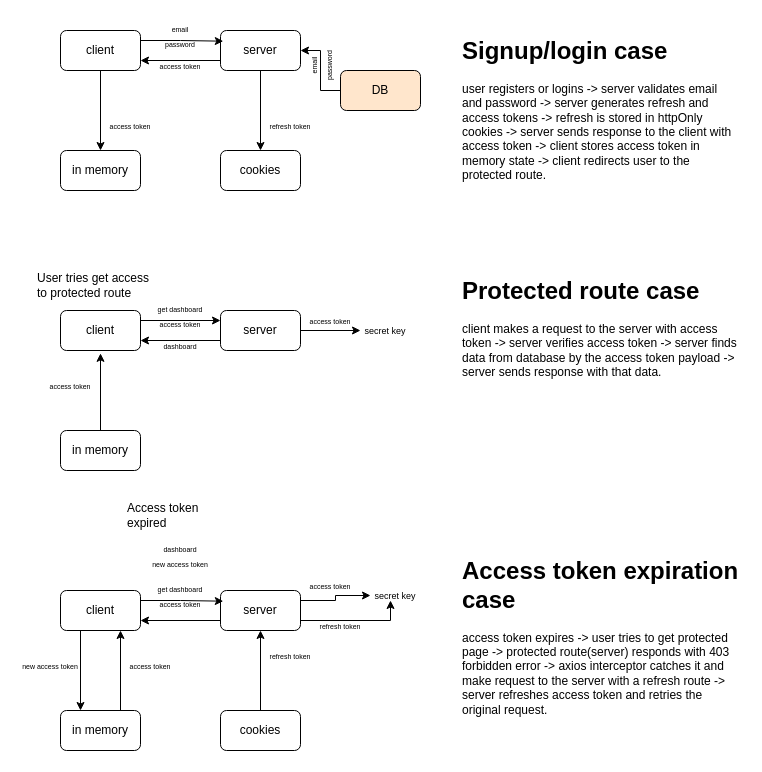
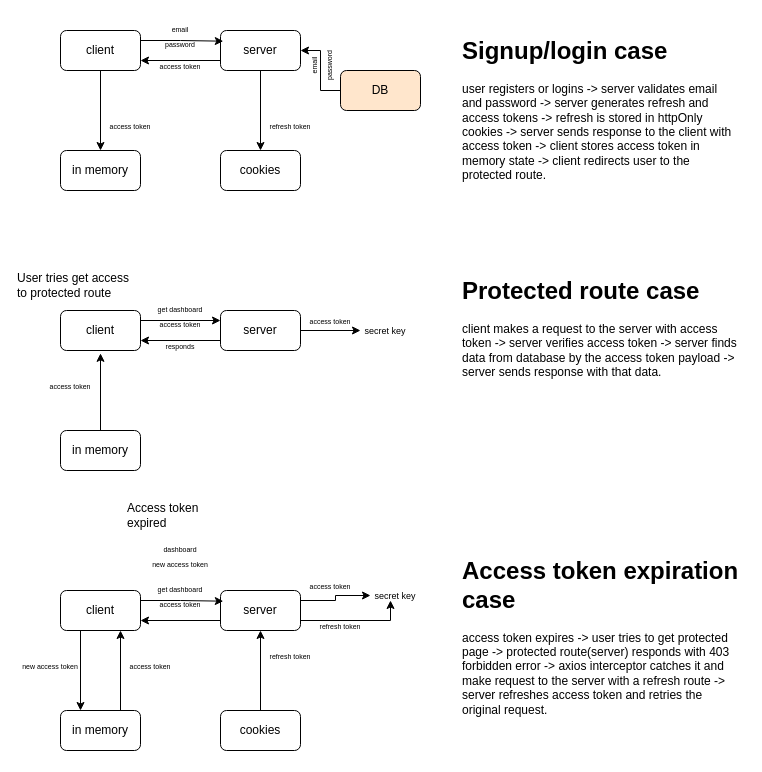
- <mxCell id="15" value="User tries get access to protected route" style="text;html=1;align=left;verticalAlign=middle;whiteSpace=wrap;rounded=0;" vertex="1" parent="1"><mxGeometry x="35" y="270" width="125" height="30" as="geometry" /></mxCell>
+ <mxCell id="15" value="User tries get access to protected route" style="text;html=1;align=left;verticalAlign=middle;whiteSpace=wrap;rounded=0;" vertex="1" parent="1"><mxGeometry x="15" y="270" width="125" height="30" as="geometry" /></mxCell>
- <mxCell id="29" value="&lt;span style=&quot;font-size: 7px;&quot;&gt;dashboard&lt;/span&gt;" style="text;html=1;align=center;verticalAlign=middle;whiteSpace=wrap;rounded=0;" vertex="1" parent="1"><mxGeometry x="150" y="340" width="60" height="10" as="geometry" /></mxCell>
+ <mxCell id="29" value="&lt;span style=&quot;font-size: 7px;&quot;&gt;responds&lt;/span&gt;" style="text;html=1;align=center;verticalAlign=middle;whiteSpace=wrap;rounded=0;" vertex="1" parent="1"><mxGeometry x="150" y="340" width="60" height="10" as="geometry" /></mxCell>
